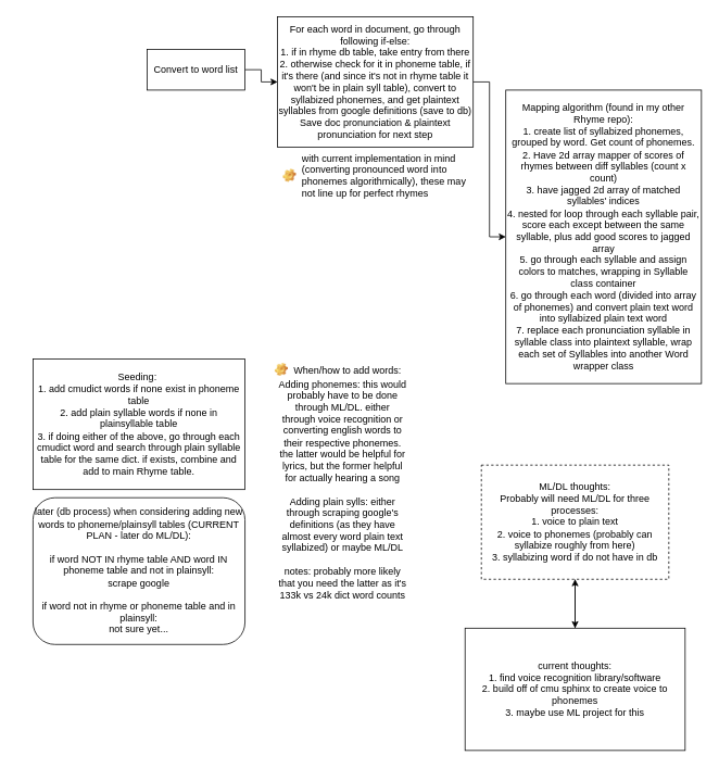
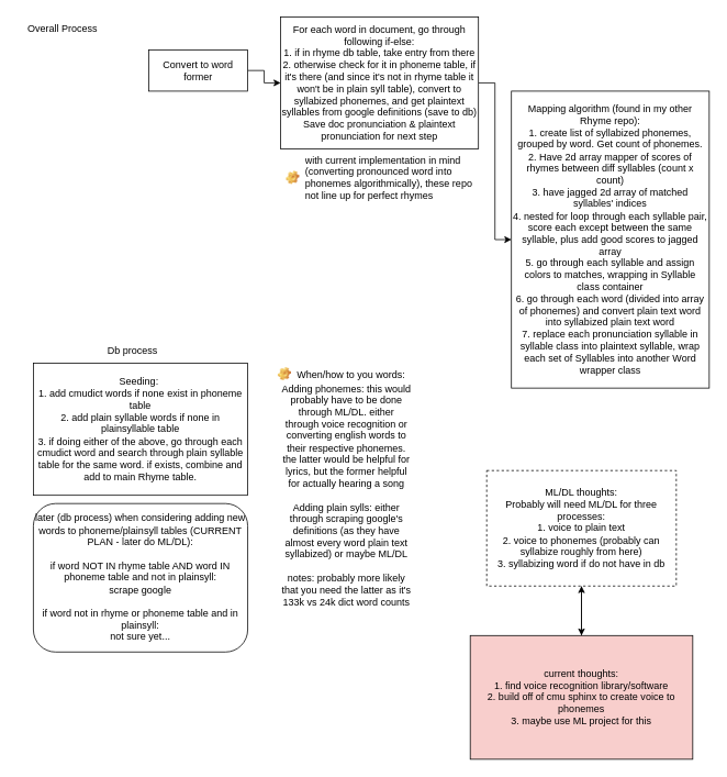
+ <mxCell id="8" value="Overall Process" style="text;html=1;align=center;verticalAlign=middle;resizable=0;points=[];autosize=1;strokeColor=none;fillColor=none;" vertex="1" parent="1"><mxGeometry y="20" width="110" height="30" as="geometry" x="20" /></mxCell>
- <mxCell id="3" value="Convert to word list" style="html=1;whiteSpace=wrap;" parent="1" vertex="1"><mxGeometry x="180" y="60" width="120" height="50" as="geometry" /></mxCell>
+ <mxCell id="3" value="Convert to word former" style="html=1;whiteSpace=wrap;" parent="1" vertex="1"><mxGeometry x="180" y="60" width="120" height="50" as="geometry" /></mxCell>
- <mxCell id="7" value="with current implementation in mind (converting pronounced word into phonemes algorithmically), these may not line up for perfect rhymes" style="label;fontStyle=0;strokeColor=none;fillColor=none;align=left;verticalAlign=top;overflow=hidden;spacingLeft=28;spacingRight=4;rotatable=0;points=[[0,0.5],[1,0.5]];portConstraint=eastwest;imageWidth=16;imageHeight=16;whiteSpace=wrap;html=1;image=img/clipart/Gear_128x128.png" parent="1" vertex="1"><mxGeometry x="340" y="180" width="237.5" height="70" as="geometry" /></mxCell>
+ <mxCell id="7" value="with current implementation in mind (converting pronounced word into phonemes algorithmically), these repo not line up for perfect rhymes" style="label;fontStyle=0;strokeColor=none;fillColor=none;align=left;verticalAlign=top;overflow=hidden;spacingLeft=28;spacingRight=4;rotatable=0;points=[[0,0.5],[1,0.5]];portConstraint=eastwest;imageWidth=16;imageHeight=16;whiteSpace=wrap;html=1;image=img/clipart/Gear_128x128.png" parent="1" vertex="1"><mxGeometry x="340" y="180" width="237.5" height="70" as="geometry" /></mxCell>
+ <mxCell id="10" value="Db process" style="text;html=1;align=center;verticalAlign=middle;resizable=0;points=[];autosize=1;strokeColor=none;fillColor=none;" vertex="1" parent="1"><mxGeometry x="120" y="410" width="80" height="30" as="geometry" /></mxCell>
- <mxCell id="12" value="When/how to add words:" style="label;fontStyle=0;strokeColor=none;fillColor=none;align=left;verticalAlign=top;overflow=hidden;spacingLeft=28;spacingRight=4;rotatable=0;points=[[0,0.5],[1,0.5]];portConstraint=eastwest;imageWidth=16;imageHeight=16;whiteSpace=wrap;html=1;image=img/clipart/Gear_128x128.png" vertex="1" parent="1"><mxGeometry x="330" y="440" width="180" height="26" as="geometry" /></mxCell>
+ <mxCell id="12" value="When/how to you words:" style="label;fontStyle=0;strokeColor=none;fillColor=none;align=left;verticalAlign=top;overflow=hidden;spacingLeft=28;spacingRight=4;rotatable=0;points=[[0,0.5],[1,0.5]];portConstraint=eastwest;imageWidth=16;imageHeight=16;whiteSpace=wrap;html=1;image=img/clipart/Gear_128x128.png" vertex="1" parent="1"><mxGeometry x="330" y="440" width="180" height="26" as="geometry" /></mxCell>
- <mxCell id="9" value="Seeding:&amp;nbsp;&lt;div&gt;1. add cmudict words if none exist in phoneme table&lt;/div&gt;&lt;div&gt;2. add plain syllable words if none in plainsyllable table&lt;/div&gt;&lt;div&gt;3. if doing either of the above, go through each cmudict word and search through plain syllable table for the same dict. if exists, combine and add to main Rhyme table.&lt;/div&gt;" style="html=1;whiteSpace=wrap;" vertex="1" parent="1"><mxGeometry x="40" y="440" width="260" height="160" as="geometry" /></mxCell>
+ <mxCell id="9" value="Seeding:&amp;nbsp;&lt;div&gt;1. add cmudict words if none exist in phoneme table&lt;/div&gt;&lt;div&gt;2. add plain syllable words if none in plainsyllable table&lt;/div&gt;&lt;div&gt;3. if doing either of the above, go through each cmudict word and search through plain syllable table for the same word. if exists, combine and add to main Rhyme table.&lt;/div&gt;" style="html=1;whiteSpace=wrap;" vertex="1" parent="1"><mxGeometry x="40" y="440" width="260" height="160" as="geometry" /></mxCell>
- <mxCell id="17" value="current thoughts:&lt;div&gt;1. find voice recognition library/software&lt;/div&gt;&lt;div&gt;2. build off of cmu sphinx to create voice to phonemes&lt;/div&gt;&lt;div&gt;3. maybe use ML project for this&lt;/div&gt;" style="html=1;whiteSpace=wrap;" vertex="1" parent="1"><mxGeometry x="570" y="770" width="270" height="150" as="geometry" /></mxCell>
+ <mxCell id="17" value="current thoughts:&lt;div&gt;1. find voice recognition library/software&lt;/div&gt;&lt;div&gt;2. build off of cmu sphinx to create voice to phonemes&lt;/div&gt;&lt;div&gt;3. maybe use ML project for this&lt;/div&gt;" style="html=1;whiteSpace=wrap;fillColor=#f8cecc;" vertex="1" parent="1"><mxGeometry x="570" y="770" width="270" height="150" as="geometry" /></mxCell>
